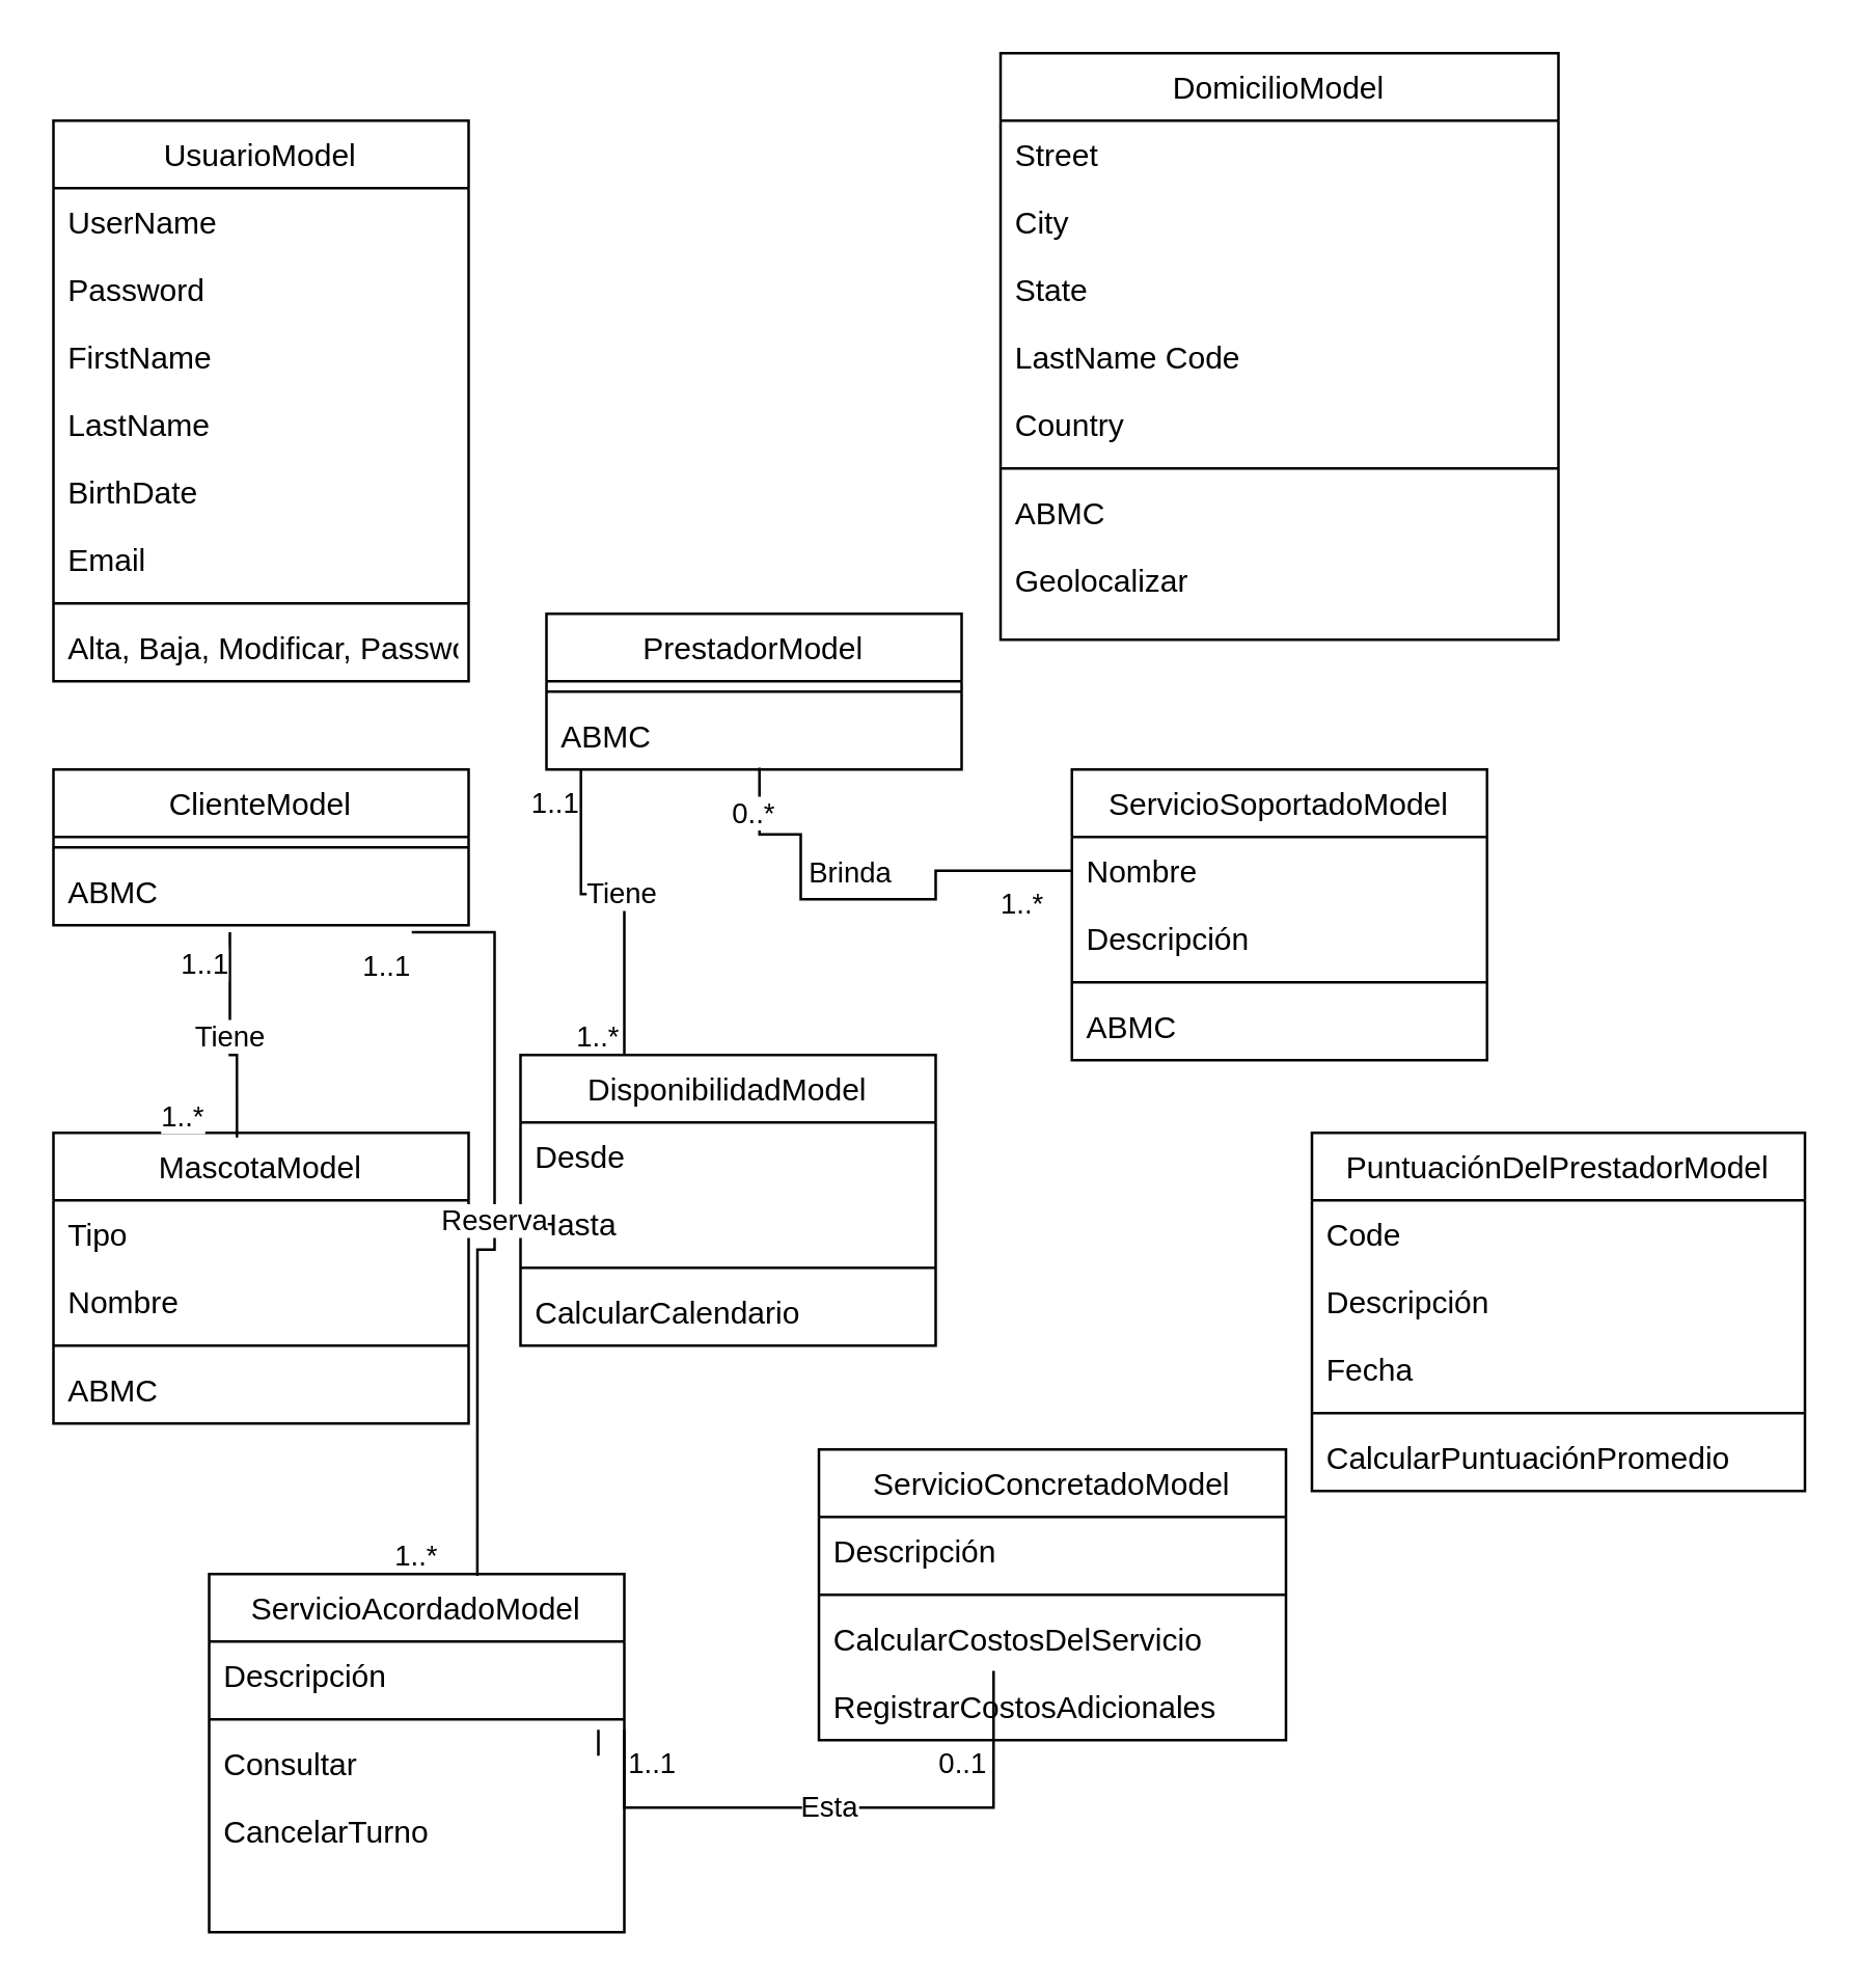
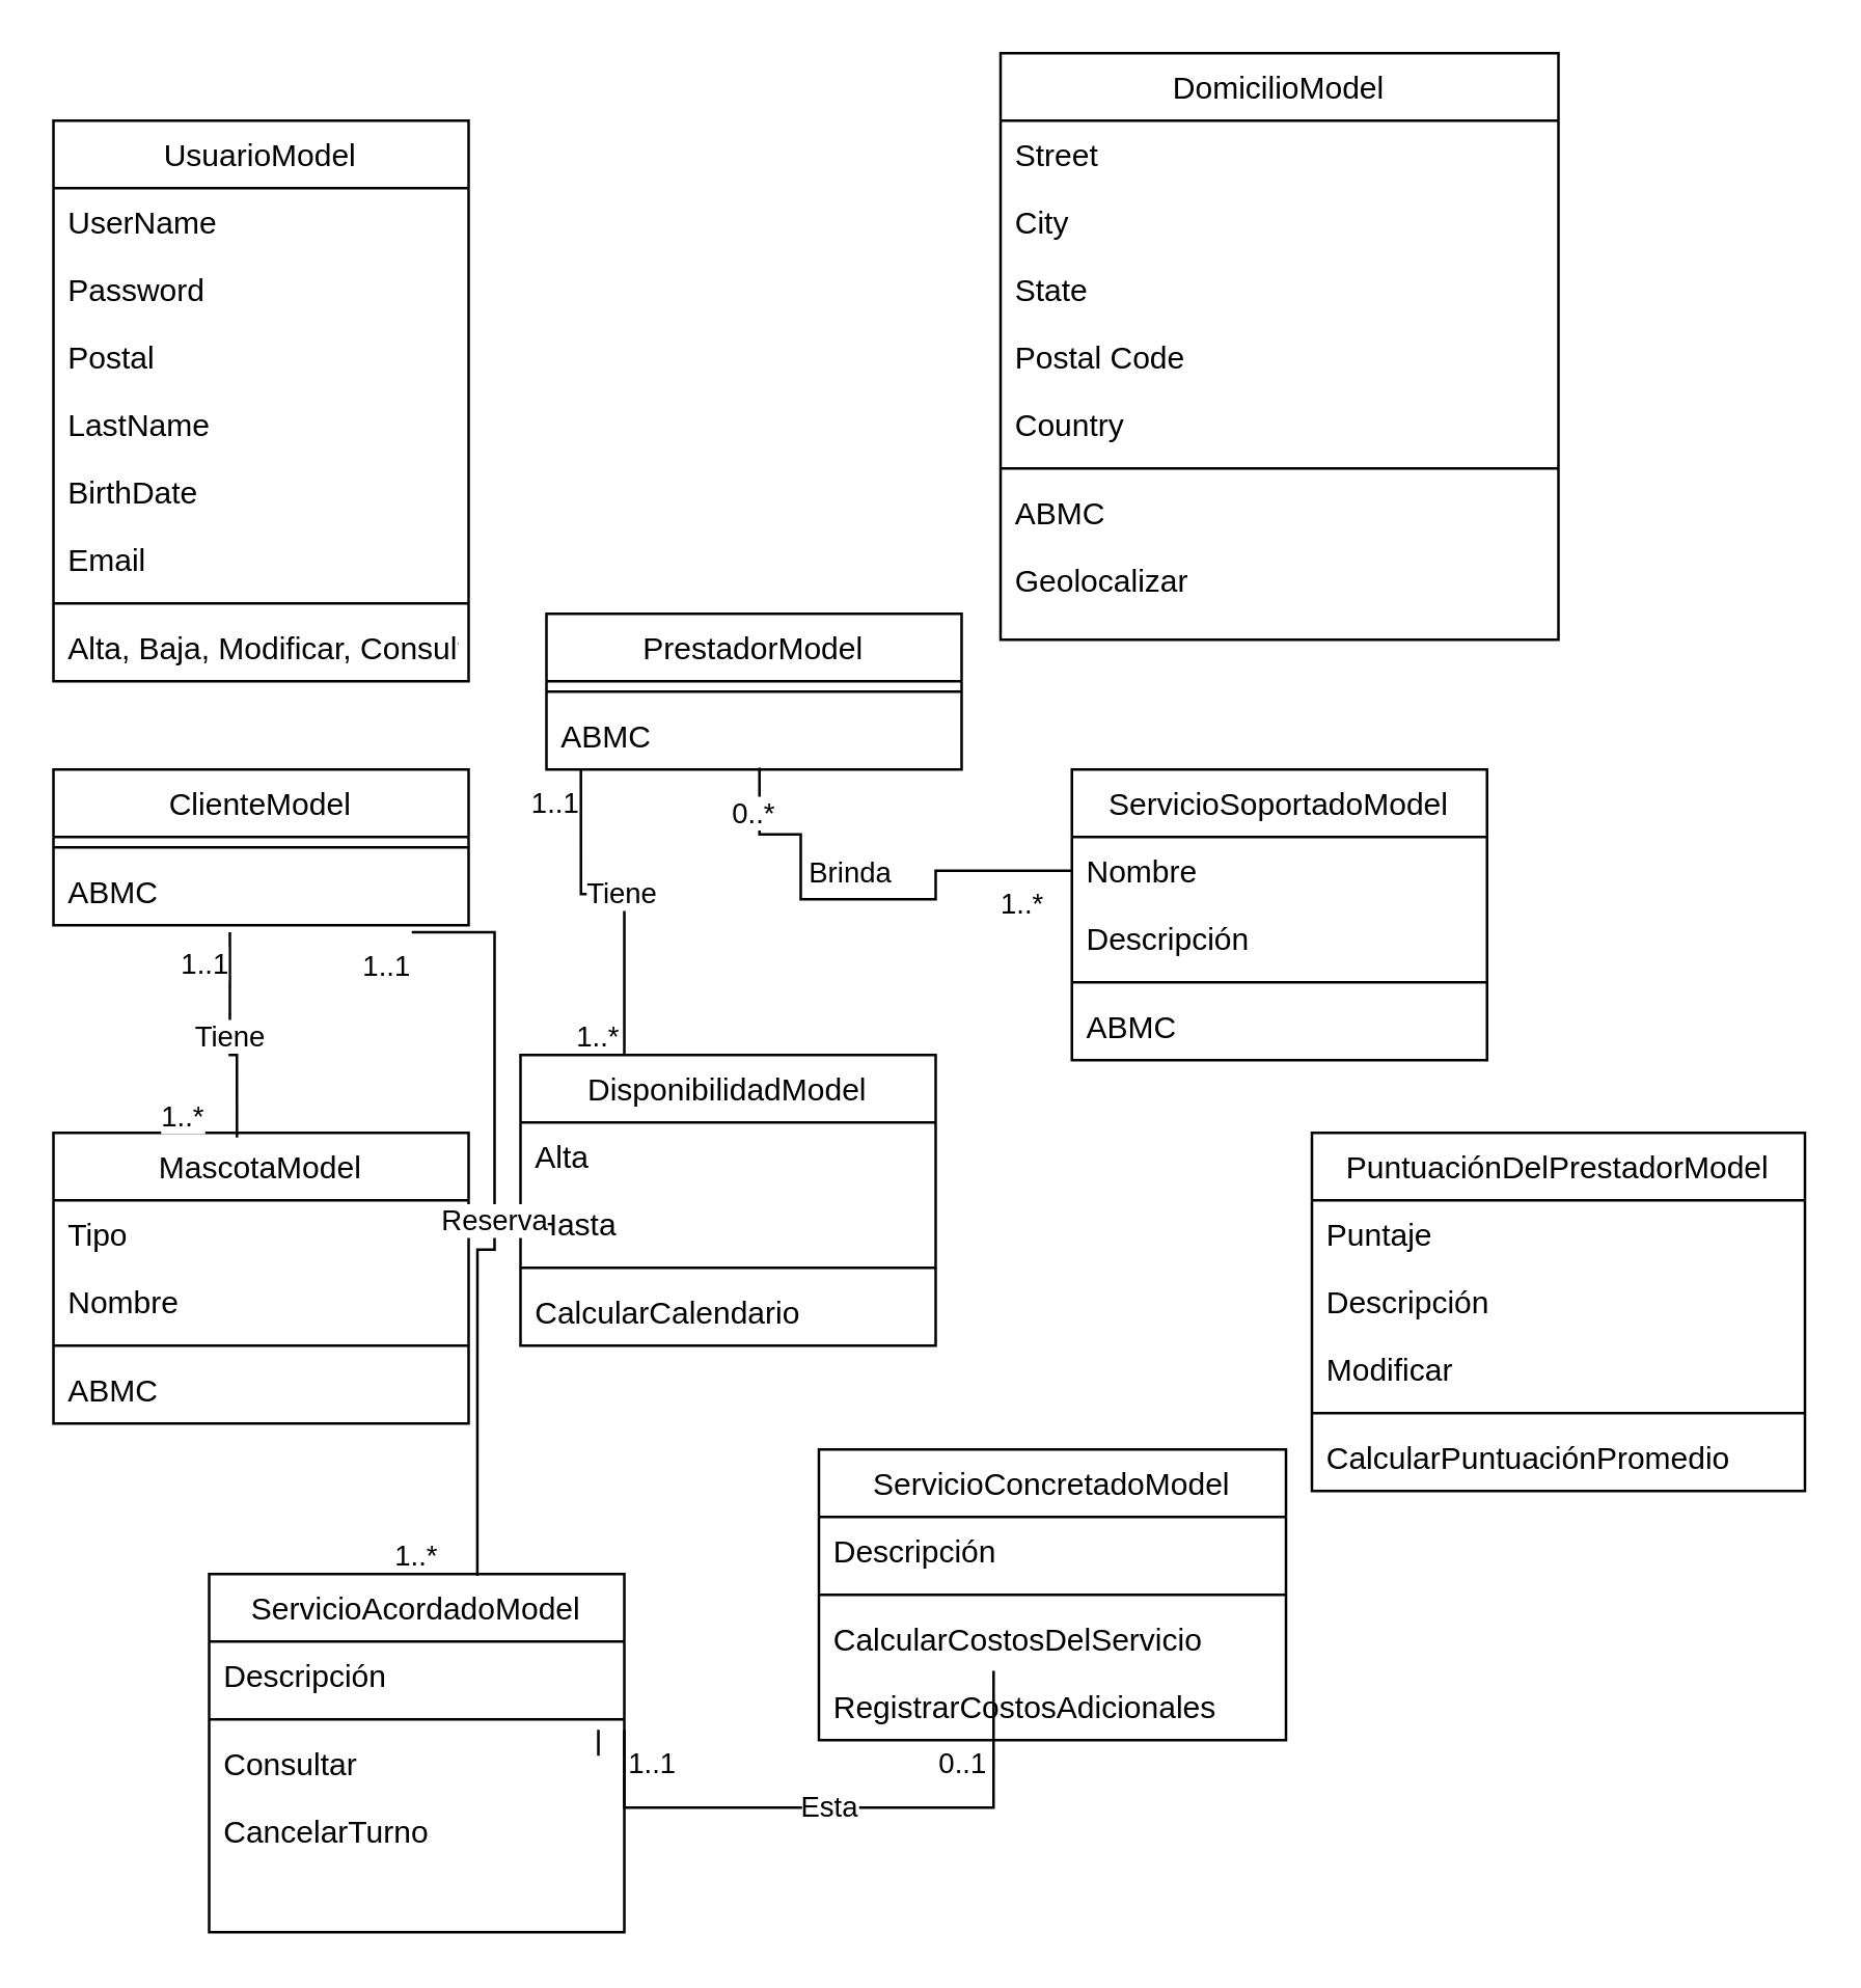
- <mxCell id="5" value="FirstName" style="text;align=left;verticalAlign=top;spacingLeft=4;spacingRight=4;overflow=hidden;rotatable=0;points=[[0,0.5],[1,0.5]];portConstraint=eastwest;rounded=0;shadow=0;html=0;" parent="2" vertex="1"><mxGeometry y="78" width="160" height="26" as="geometry" /></mxCell>
+ <mxCell id="5" value="Postal" style="text;align=left;verticalAlign=top;spacingLeft=4;spacingRight=4;overflow=hidden;rotatable=0;points=[[0,0.5],[1,0.5]];portConstraint=eastwest;rounded=0;shadow=0;html=0;" parent="2" vertex="1"><mxGeometry y="78" width="160" height="26" as="geometry" /></mxCell>
- <mxCell id="15" value="LastName Code" style="text;align=left;verticalAlign=top;spacingLeft=4;spacingRight=4;overflow=hidden;rotatable=0;points=[[0,0.5],[1,0.5]];portConstraint=eastwest;rounded=0;shadow=0;html=0;" parent="11" vertex="1"><mxGeometry y="104" width="215" height="26" as="geometry" /></mxCell>
+ <mxCell id="15" value="Postal Code" style="text;align=left;verticalAlign=top;spacingLeft=4;spacingRight=4;overflow=hidden;rotatable=0;points=[[0,0.5],[1,0.5]];portConstraint=eastwest;rounded=0;shadow=0;html=0;" parent="11" vertex="1"><mxGeometry y="104" width="215" height="26" as="geometry" /></mxCell>
- <mxCell id="10" value="Alta, Baja, Modificar, Password" style="text;align=left;verticalAlign=top;spacingLeft=4;spacingRight=4;overflow=hidden;rotatable=0;points=[[0,0.5],[1,0.5]];portConstraint=eastwest;" parent="2" vertex="1"><mxGeometry y="190" width="160" height="26" as="geometry" /></mxCell>
+ <mxCell id="10" value="Alta, Baja, Modificar, Consultar" style="text;align=left;verticalAlign=top;spacingLeft=4;spacingRight=4;overflow=hidden;rotatable=0;points=[[0,0.5],[1,0.5]];portConstraint=eastwest;" parent="2" vertex="1"><mxGeometry y="190" width="160" height="26" as="geometry" /></mxCell>
- <mxCell id="31" value="Desde" style="text;strokeColor=none;fillColor=none;align=left;verticalAlign=top;spacingLeft=4;spacingRight=4;overflow=hidden;rotatable=0;points=[[0,0.5],[1,0.5]];portConstraint=eastwest;" vertex="1" parent="30"><mxGeometry y="26" width="160" height="26" as="geometry" /></mxCell>
+ <mxCell id="31" value="Alta" style="text;strokeColor=none;fillColor=none;align=left;verticalAlign=top;spacingLeft=4;spacingRight=4;overflow=hidden;rotatable=0;points=[[0,0.5],[1,0.5]];portConstraint=eastwest;" vertex="1" parent="30"><mxGeometry y="26" width="160" height="26" as="geometry" /></mxCell>
- <mxCell id="62" value="Code" style="text;strokeColor=none;fillColor=none;align=left;verticalAlign=top;spacingLeft=4;spacingRight=4;overflow=hidden;rotatable=0;points=[[0,0.5],[1,0.5]];portConstraint=eastwest;" vertex="1" parent="61"><mxGeometry y="26" width="190" height="26" as="geometry" /></mxCell>
+ <mxCell id="62" value="Puntaje" style="text;strokeColor=none;fillColor=none;align=left;verticalAlign=top;spacingLeft=4;spacingRight=4;overflow=hidden;rotatable=0;points=[[0,0.5],[1,0.5]];portConstraint=eastwest;" vertex="1" parent="61"><mxGeometry y="26" width="190" height="26" as="geometry" /></mxCell>
- <mxCell id="64" value="Fecha" style="text;strokeColor=none;fillColor=none;align=left;verticalAlign=top;spacingLeft=4;spacingRight=4;overflow=hidden;rotatable=0;points=[[0,0.5],[1,0.5]];portConstraint=eastwest;" vertex="1" parent="61"><mxGeometry y="78" width="190" height="26" as="geometry" /></mxCell>
+ <mxCell id="64" value="Modificar" style="text;strokeColor=none;fillColor=none;align=left;verticalAlign=top;spacingLeft=4;spacingRight=4;overflow=hidden;rotatable=0;points=[[0,0.5],[1,0.5]];portConstraint=eastwest;" vertex="1" parent="61"><mxGeometry y="78" width="190" height="26" as="geometry" /></mxCell>
